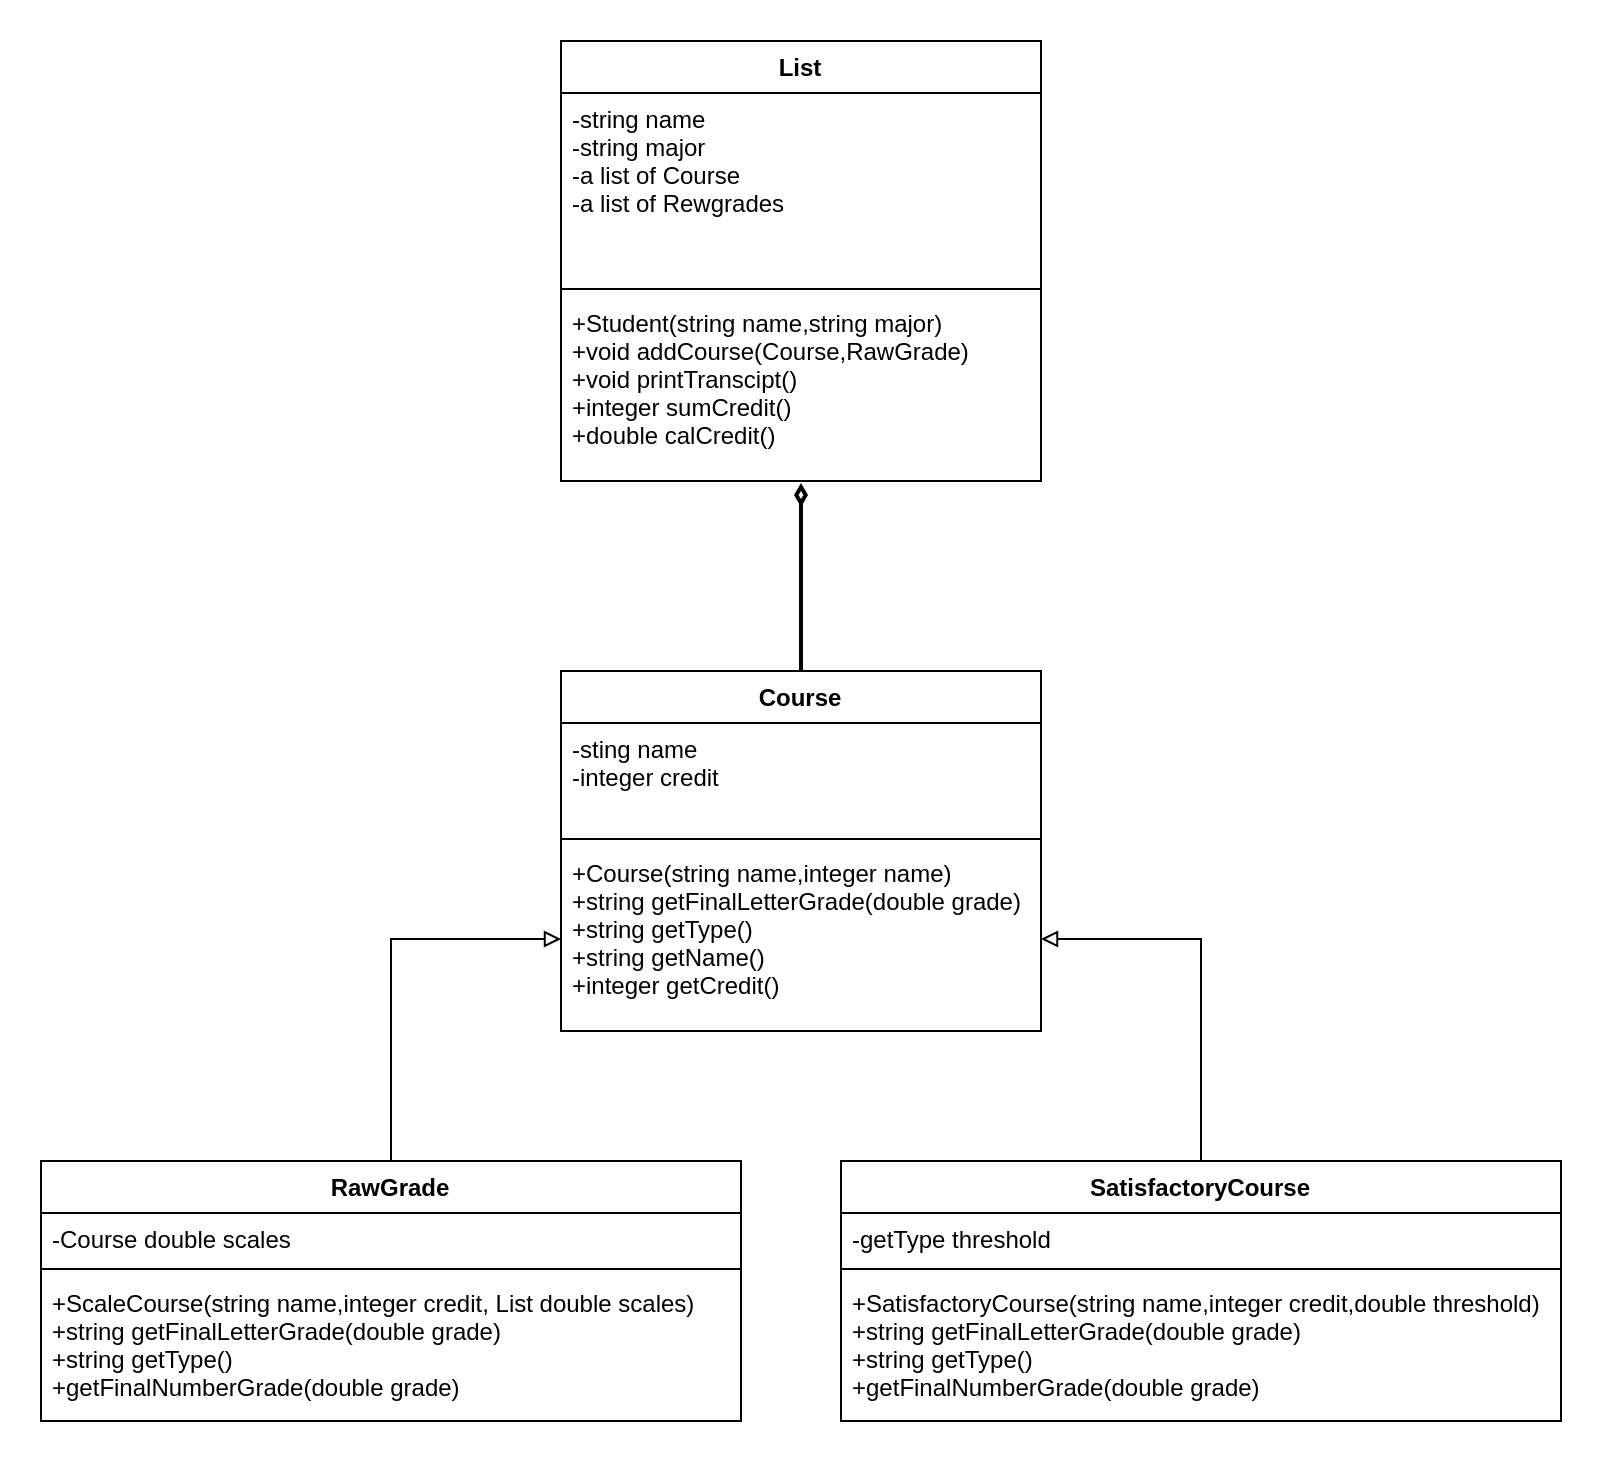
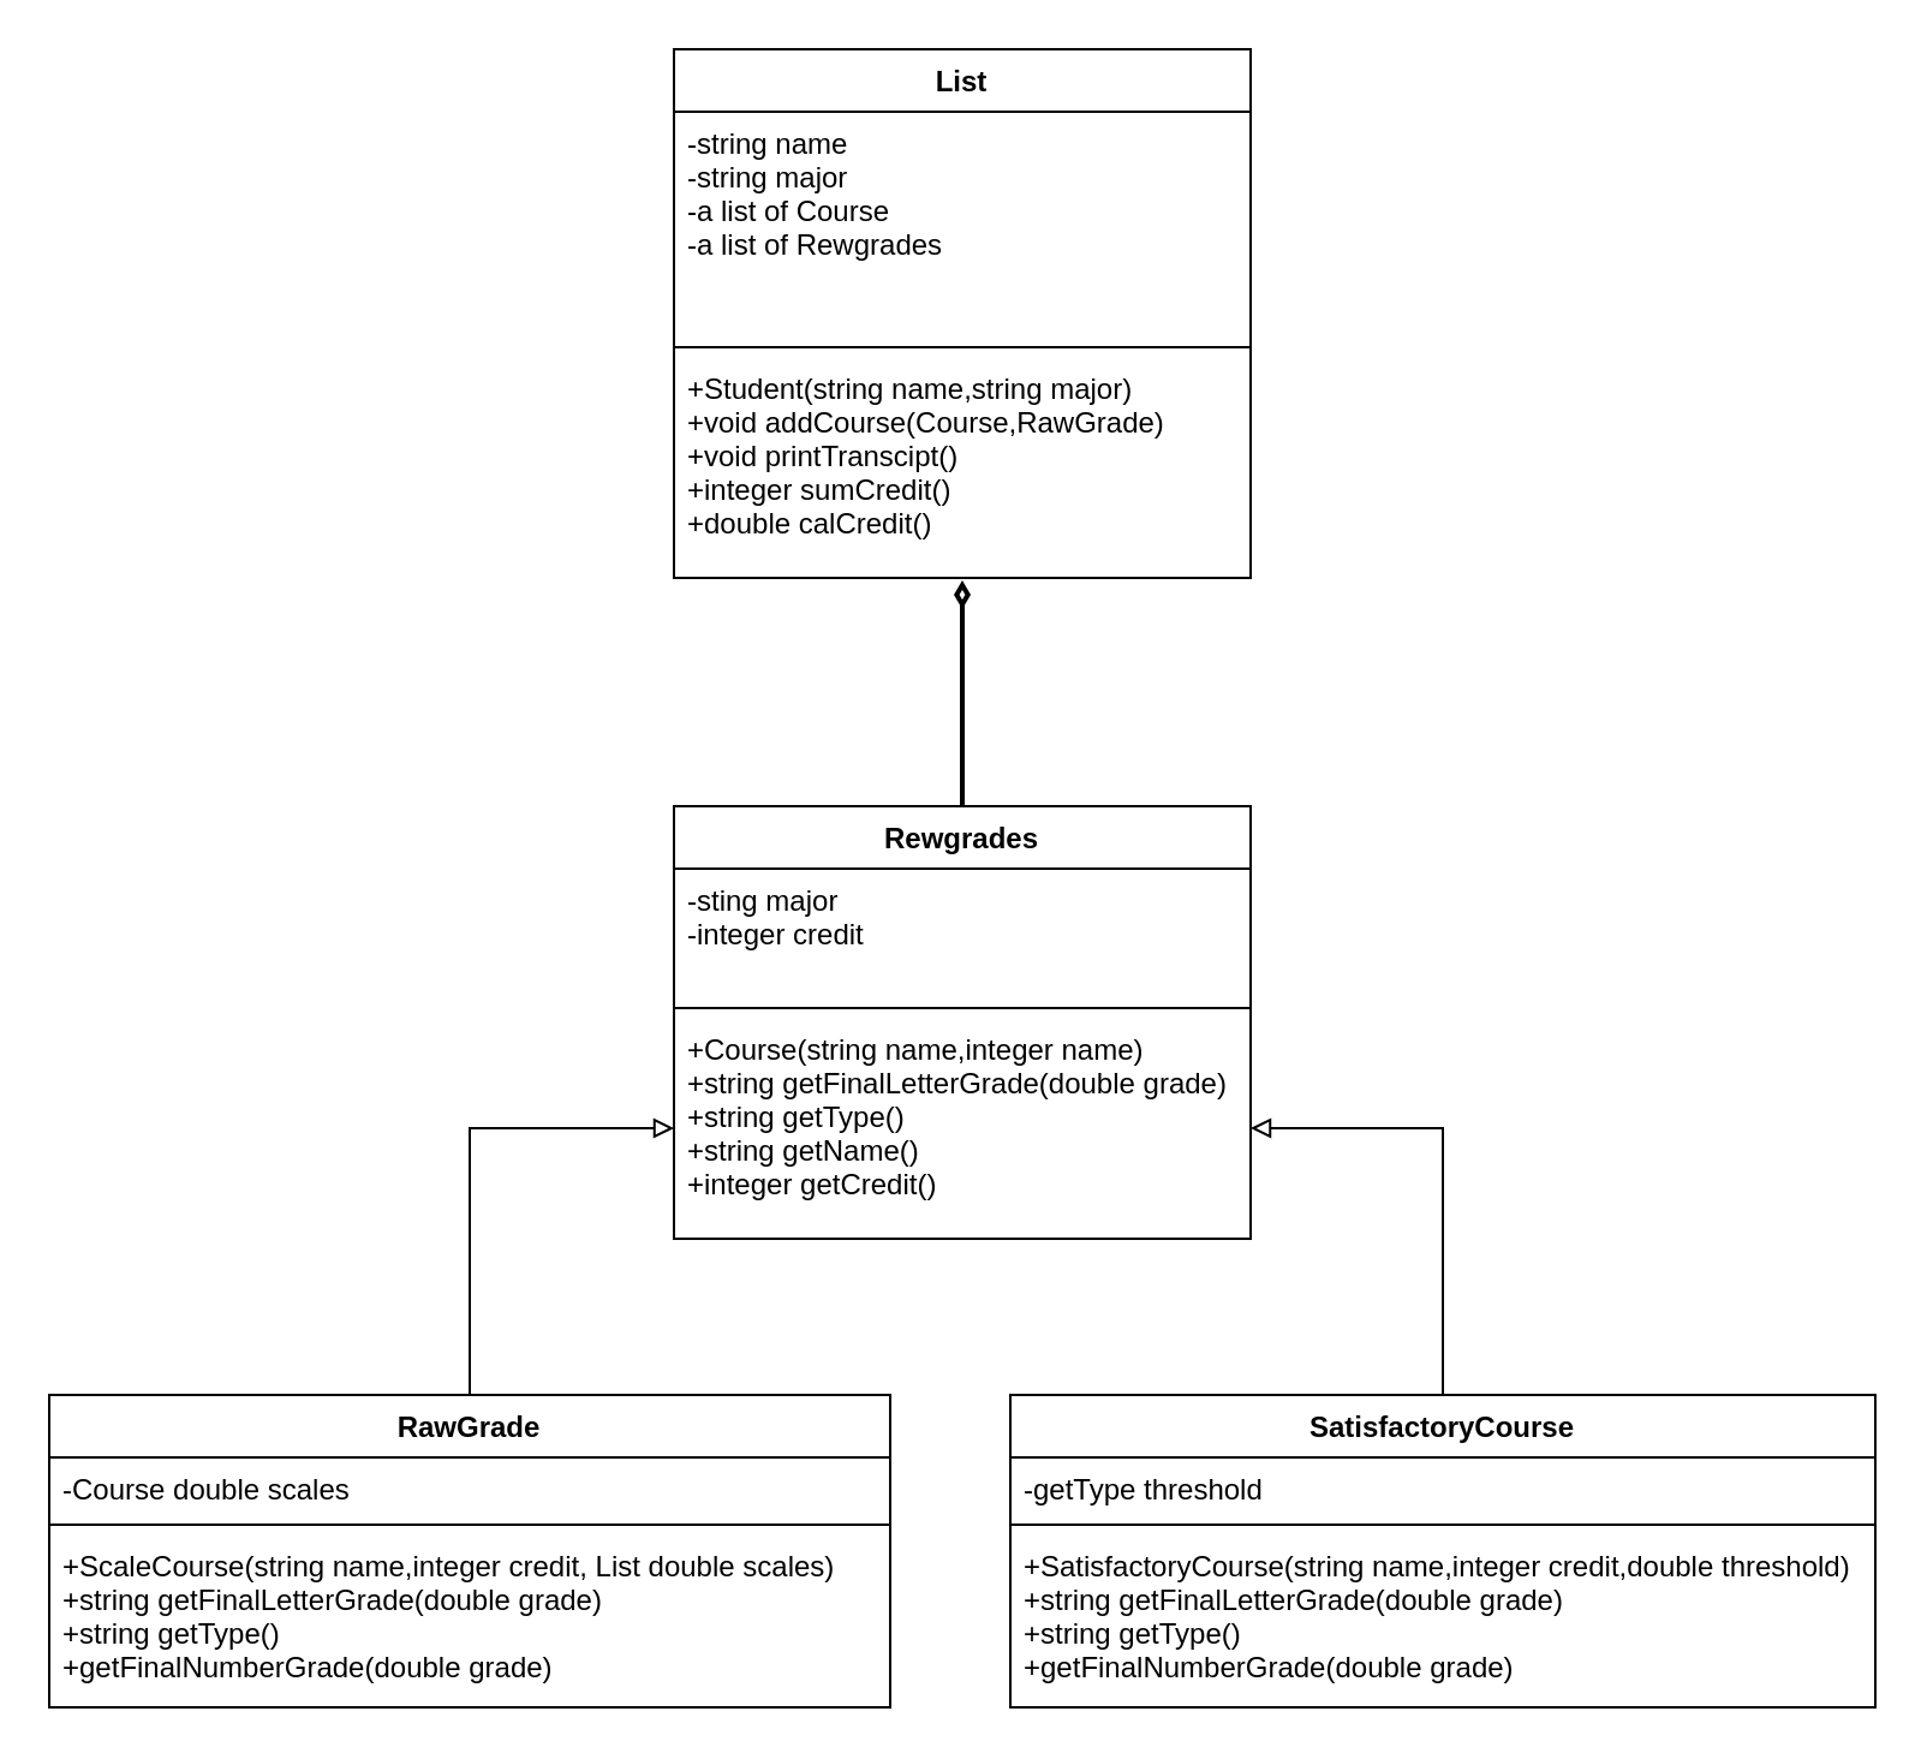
- <mxCell id="7" value="Course" style="swimlane;fontStyle=1;align=center;verticalAlign=top;childLayout=stackLayout;horizontal=1;startSize=26;horizontalStack=0;resizeParent=1;resizeParentMax=0;resizeLast=0;collapsible=1;marginBottom=0;" vertex="1" parent="1"><mxGeometry x="280" y="335" width="240" height="180" as="geometry" /></mxCell>
+ <mxCell id="7" value="Rewgrades" style="swimlane;fontStyle=1;align=center;verticalAlign=top;childLayout=stackLayout;horizontal=1;startSize=26;horizontalStack=0;resizeParent=1;resizeParentMax=0;resizeLast=0;collapsible=1;marginBottom=0;" vertex="1" parent="1"><mxGeometry x="280" y="335" width="240" height="180" as="geometry" /></mxCell>
- <mxCell id="8" value="-sting name&#10;-integer credit" style="text;strokeColor=none;fillColor=none;align=left;verticalAlign=top;spacingLeft=4;spacingRight=4;overflow=hidden;rotatable=0;points=[[0,0.5],[1,0.5]];portConstraint=eastwest;" vertex="1" parent="7"><mxGeometry y="26" width="240" height="54" as="geometry" /></mxCell>
+ <mxCell id="8" value="-sting major&#10;-integer credit" style="text;strokeColor=none;fillColor=none;align=left;verticalAlign=top;spacingLeft=4;spacingRight=4;overflow=hidden;rotatable=0;points=[[0,0.5],[1,0.5]];portConstraint=eastwest;" vertex="1" parent="7"><mxGeometry y="26" width="240" height="54" as="geometry" /></mxCell>
